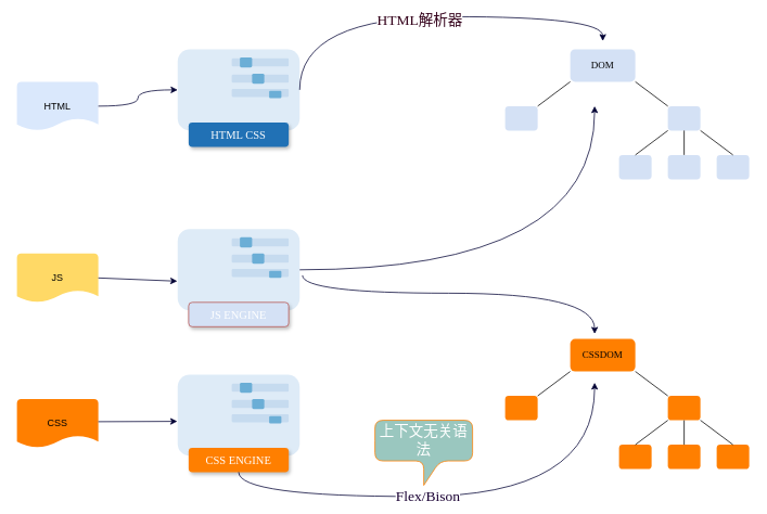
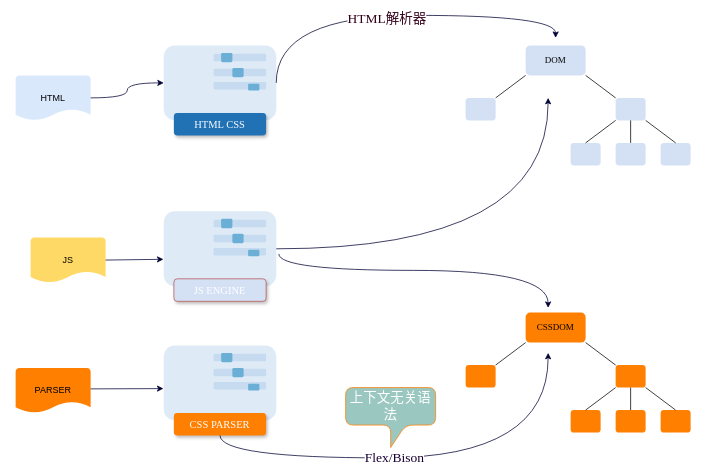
- <mxCell id="3" value="JS" style="strokeWidth=2;html=1;shape=mxgraph.flowchart.document2;whiteSpace=wrap;size=0.25;strokeColor=none;fillColor=#FFD966;" vertex="1" parent="1"><mxGeometry x="20" y="311.25" width="100" height="60" as="geometry" /></mxCell>
+ <mxCell id="3" value="JS" style="strokeWidth=2;html=1;shape=mxgraph.flowchart.document2;whiteSpace=wrap;size=0.25;strokeColor=none;fillColor=#FFD966;" vertex="1" parent="1"><mxGeometry x="40" y="316.25" width="100" height="60" as="geometry" /></mxCell>
- <mxCell id="4" value="CSS" style="strokeWidth=2;html=1;shape=mxgraph.flowchart.document2;whiteSpace=wrap;size=0.25;fillColor=#FF7F00;strokeColor=none;" vertex="1" parent="1"><mxGeometry x="20" y="490" width="100" height="60" as="geometry" /></mxCell>
+ <mxCell id="4" value="PARSER" style="strokeWidth=2;html=1;shape=mxgraph.flowchart.document2;whiteSpace=wrap;size=0.25;fillColor=#FF7F00;strokeColor=none;" vertex="1" parent="1"><mxGeometry x="20" y="490" width="100" height="60" as="geometry" /></mxCell>
- <mxCell id="40" value="&lt;font style=&quot;font-size: 14px&quot;&gt;CSS ENGINE&lt;/font&gt;" style="rounded=1;whiteSpace=wrap;html=1;shadow=1;labelBackgroundColor=none;gradientColor=none;fontFamily=Comic Sans MS;fontSize=18;fontColor=#FFFFFF;strokeColor=none;fillColor=#ff7f00;" vertex="1" parent="1"><mxGeometry x="231" y="550" width="123" height="30" as="geometry" /></mxCell>
+ <mxCell id="40" value="&lt;font style=&quot;font-size: 14px&quot;&gt;CSS PARSER&lt;/font&gt;" style="rounded=1;whiteSpace=wrap;html=1;shadow=1;labelBackgroundColor=none;gradientColor=none;fontFamily=Comic Sans MS;fontSize=18;fontColor=#FFFFFF;strokeColor=none;fillColor=#ff7f00;" vertex="1" parent="1"><mxGeometry x="231" y="550" width="123" height="30" as="geometry" /></mxCell>
